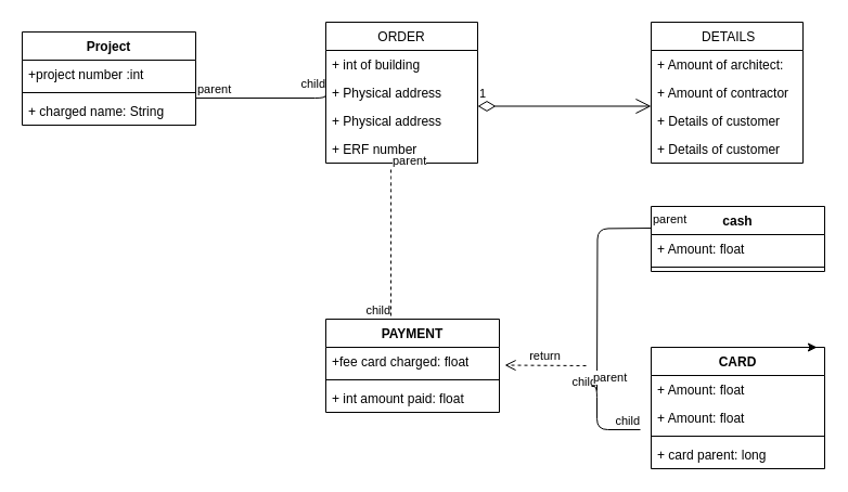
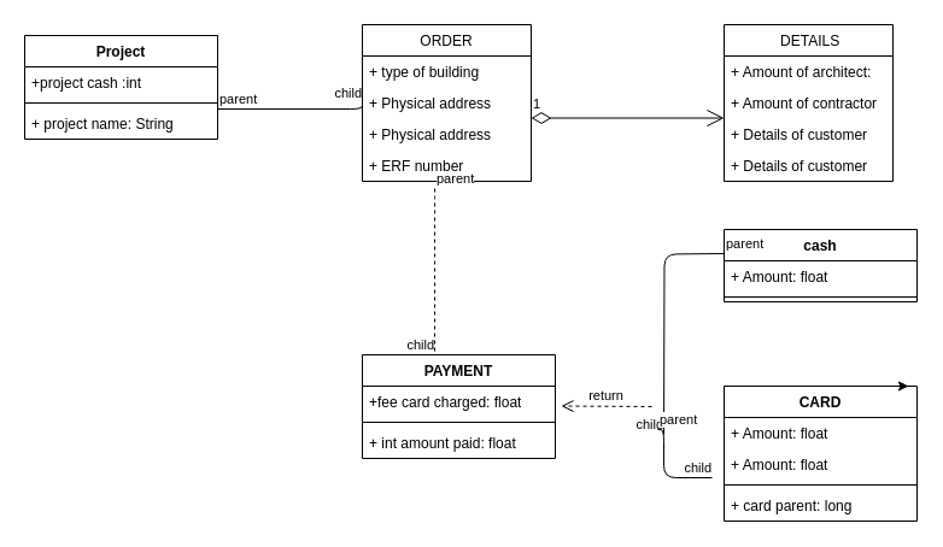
- <mxCell id="3" value="+ int of building" style="text;strokeColor=none;fillColor=none;align=left;verticalAlign=top;spacingLeft=4;spacingRight=4;overflow=hidden;rotatable=0;points=[[0,0.5],[1,0.5]];portConstraint=eastwest;" parent="2" vertex="1"><mxGeometry y="26" width="140" height="26" as="geometry" /></mxCell>
+ <mxCell id="3" value="+ type of building" style="text;strokeColor=none;fillColor=none;align=left;verticalAlign=top;spacingLeft=4;spacingRight=4;overflow=hidden;rotatable=0;points=[[0,0.5],[1,0.5]];portConstraint=eastwest;" parent="2" vertex="1"><mxGeometry y="26" width="140" height="26" as="geometry" /></mxCell>
- <mxCell id="25" value="+project number :int" style="text;strokeColor=none;fillColor=none;align=left;verticalAlign=top;spacingLeft=4;spacingRight=4;overflow=hidden;rotatable=0;points=[[0,0.5],[1,0.5]];portConstraint=eastwest;" parent="24" vertex="1"><mxGeometry y="26" width="160" height="26" as="geometry" /></mxCell>
+ <mxCell id="25" value="+project cash :int" style="text;strokeColor=none;fillColor=none;align=left;verticalAlign=top;spacingLeft=4;spacingRight=4;overflow=hidden;rotatable=0;points=[[0,0.5],[1,0.5]];portConstraint=eastwest;" parent="24" vertex="1"><mxGeometry y="26" width="160" height="26" as="geometry" /></mxCell>
- <mxCell id="27" value="+ charged name: String" style="text;strokeColor=none;fillColor=none;align=left;verticalAlign=top;spacingLeft=4;spacingRight=4;overflow=hidden;rotatable=0;points=[[0,0.5],[1,0.5]];portConstraint=eastwest;" parent="24" vertex="1"><mxGeometry y="60" width="160" height="26" as="geometry" /></mxCell>
+ <mxCell id="27" value="+ project name: String" style="text;strokeColor=none;fillColor=none;align=left;verticalAlign=top;spacingLeft=4;spacingRight=4;overflow=hidden;rotatable=0;points=[[0,0.5],[1,0.5]];portConstraint=eastwest;" parent="24" vertex="1"><mxGeometry y="60" width="160" height="26" as="geometry" /></mxCell>
